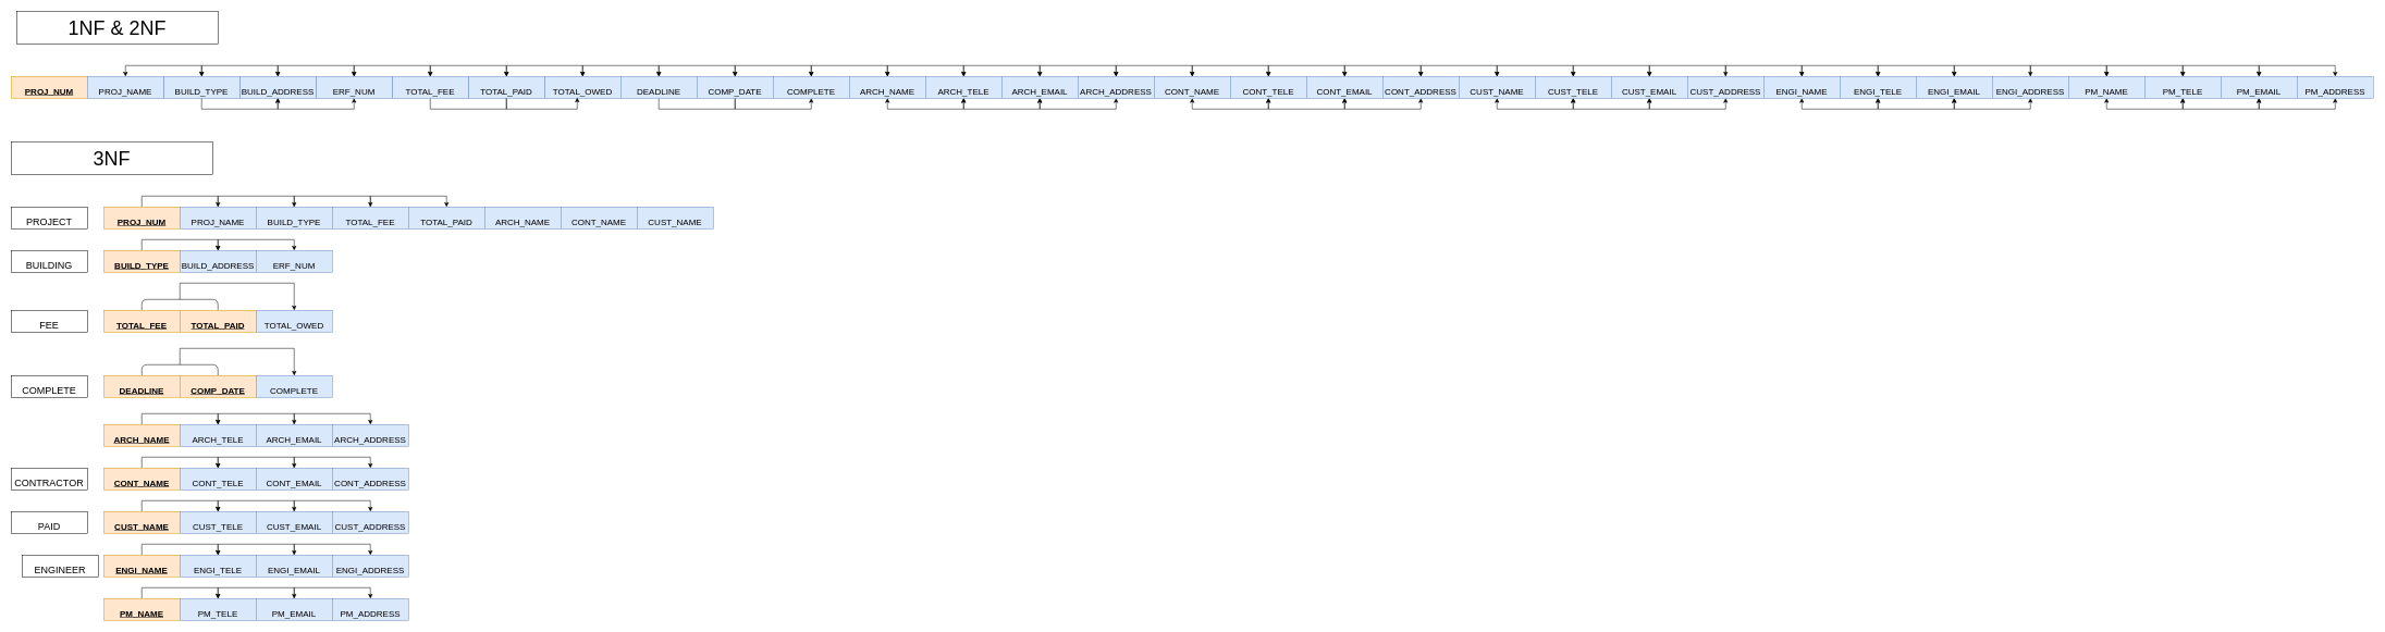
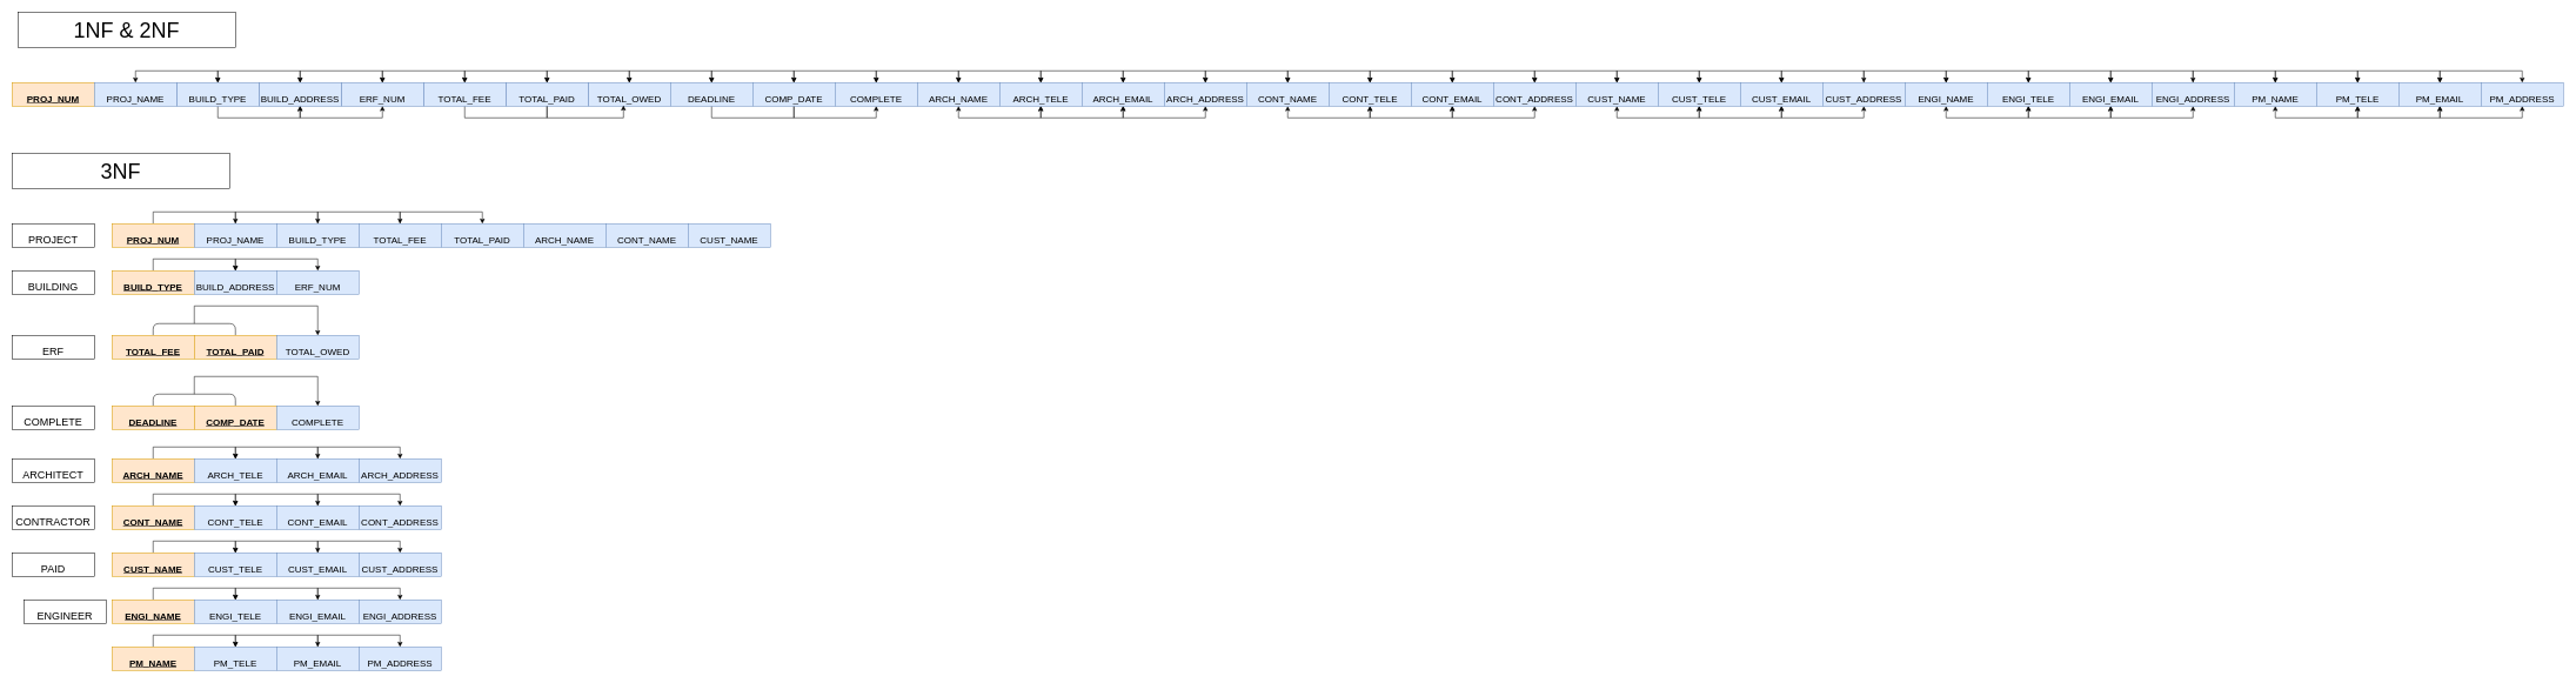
- <mxCell id="79" value="&lt;span style=&quot;font-size: 18px&quot;&gt;FEE&lt;/span&gt;" style="rounded=0;whiteSpace=wrap;html=1;fontSize=36;" parent="1" vertex="1"><mxGeometry x="20" y="570" width="140" height="40" as="geometry" /></mxCell>
+ <mxCell id="79" value="&lt;span style=&quot;font-size: 18px&quot;&gt;ERF&lt;/span&gt;" style="rounded=0;whiteSpace=wrap;html=1;fontSize=36;" parent="1" vertex="1"><mxGeometry x="20" y="570" width="140" height="40" as="geometry" /></mxCell>
+ <mxCell id="95" value="&lt;span style=&quot;font-size: 18px&quot;&gt;ARCHITECT&lt;/span&gt;" style="rounded=0;whiteSpace=wrap;html=1;fontSize=36;" parent="1" vertex="1"><mxGeometry x="20" y="780" width="140" height="40" as="geometry" /></mxCell>
